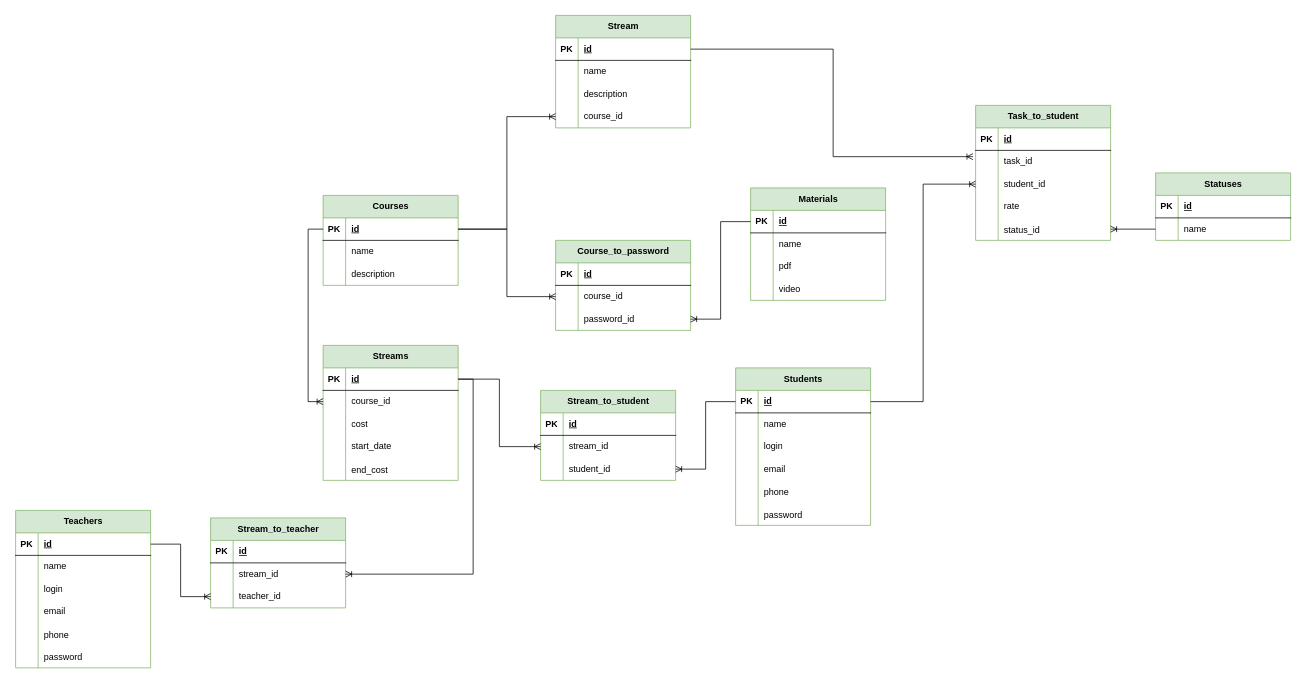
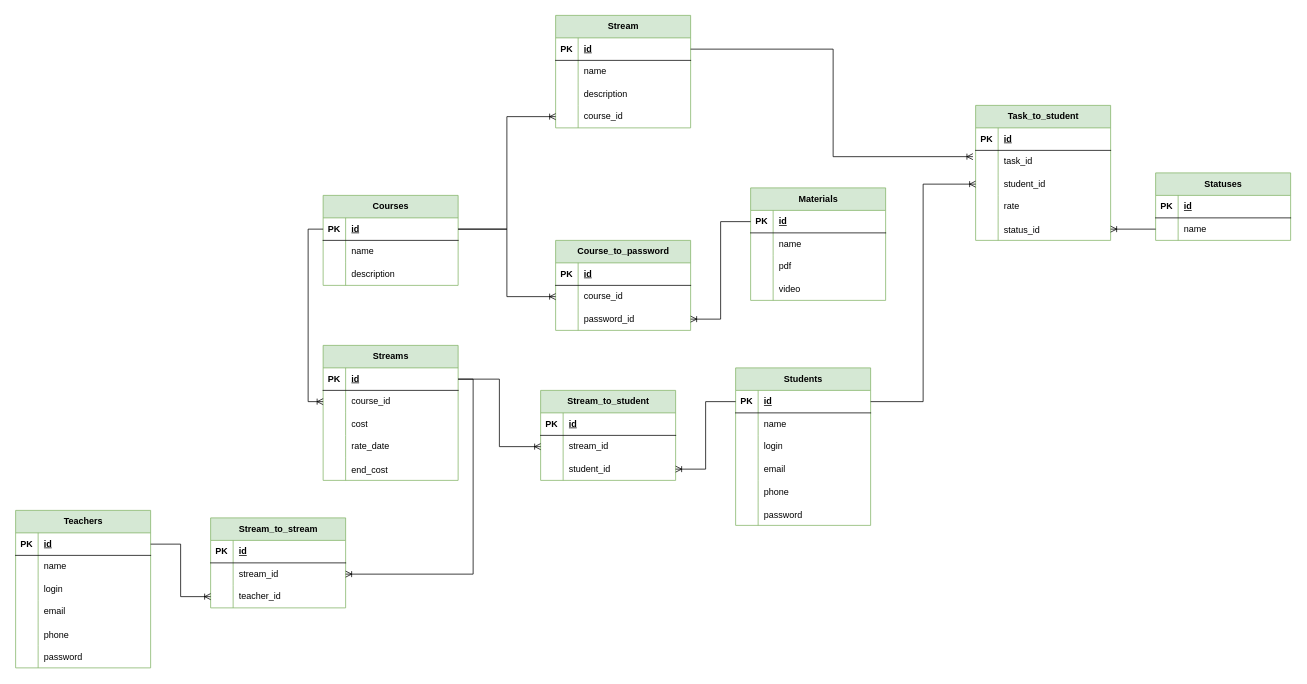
- <mxCell id="43" value="start_date" style="shape=partialRectangle;connectable=0;fillColor=none;top=0;left=0;bottom=0;right=0;align=left;spacingLeft=6;overflow=hidden;whiteSpace=wrap;html=1;" parent="41" vertex="1"><mxGeometry x="30" width="150" height="30" as="geometry"><mxRectangle width="150" height="30" as="alternateBounds" /></mxGeometry></mxCell>
+ <mxCell id="43" value="rate_date" style="shape=partialRectangle;connectable=0;fillColor=none;top=0;left=0;bottom=0;right=0;align=left;spacingLeft=6;overflow=hidden;whiteSpace=wrap;html=1;" parent="41" vertex="1"><mxGeometry x="30" width="150" height="30" as="geometry"><mxRectangle width="150" height="30" as="alternateBounds" /></mxGeometry></mxCell>
- <mxCell id="79" value="Stream_to_teacher" style="shape=table;startSize=30;container=1;collapsible=1;childLayout=tableLayout;fixedRows=1;rowLines=0;fontStyle=1;align=center;resizeLast=1;html=1;fillColor=#d5e8d4;strokeColor=#82b366;" parent="1" vertex="1"><mxGeometry x="280" y="690" width="180" height="120" as="geometry" /></mxCell>
+ <mxCell id="79" value="Stream_to_stream" style="shape=table;startSize=30;container=1;collapsible=1;childLayout=tableLayout;fixedRows=1;rowLines=0;fontStyle=1;align=center;resizeLast=1;html=1;fillColor=#d5e8d4;strokeColor=#82b366;" parent="1" vertex="1"><mxGeometry x="280" y="690" width="180" height="120" as="geometry" /></mxCell>
